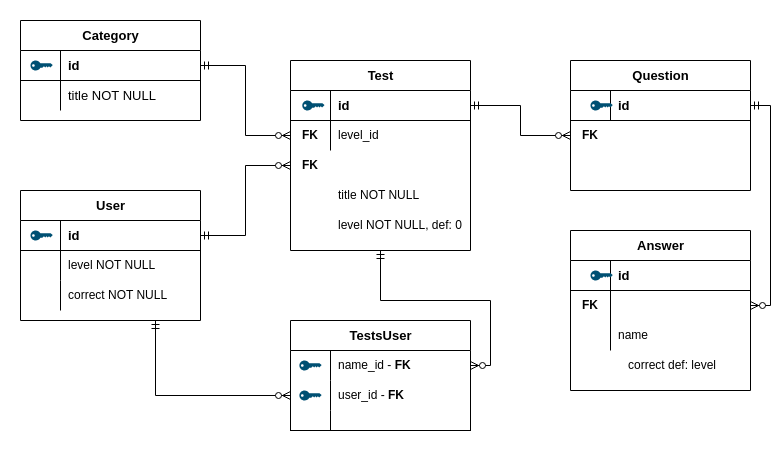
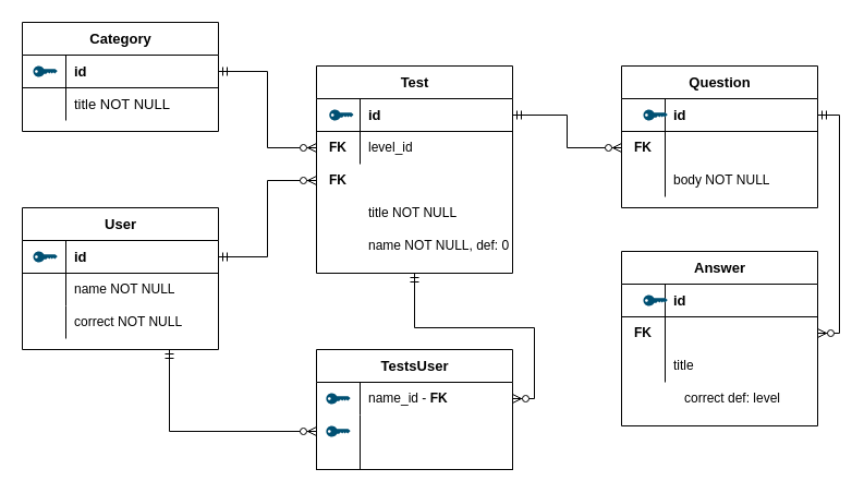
+ <mxCell id="48" value="body NOT NULL" style="shape=partialRectangle;html=1;whiteSpace=wrap;connectable=0;fillColor=none;top=0;left=0;bottom=0;right=0;align=left;spacingLeft=6;overflow=hidden;" vertex="1" parent="46"><mxGeometry x="40" width="140" height="30" as="geometry" /></mxCell>
- <mxCell id="64" value="level NOT NULL, def: 0" style="shape=partialRectangle;html=1;whiteSpace=wrap;connectable=0;fillColor=none;top=0;left=0;bottom=0;right=0;align=left;spacingLeft=6;overflow=hidden;" vertex="1" parent="1"><mxGeometry x="330" y="210" width="140" height="30" as="geometry" /></mxCell>
+ <mxCell id="64" value="name NOT NULL, def: 0" style="shape=partialRectangle;html=1;whiteSpace=wrap;connectable=0;fillColor=none;top=0;left=0;bottom=0;right=0;align=left;spacingLeft=6;overflow=hidden;" vertex="1" parent="1"><mxGeometry x="330" y="210" width="140" height="30" as="geometry" /></mxCell>
- <mxCell id="26" value="level NOT NULL" style="shape=partialRectangle;html=1;whiteSpace=wrap;connectable=0;fillColor=none;top=0;left=0;bottom=0;right=0;align=left;spacingLeft=6;overflow=hidden;" vertex="1" parent="24"><mxGeometry x="40" width="140" height="30" as="geometry" /></mxCell>
+ <mxCell id="26" value="name NOT NULL" style="shape=partialRectangle;html=1;whiteSpace=wrap;connectable=0;fillColor=none;top=0;left=0;bottom=0;right=0;align=left;spacingLeft=6;overflow=hidden;" vertex="1" parent="24"><mxGeometry x="40" width="140" height="30" as="geometry" /></mxCell>
- <mxCell id="57" value="name" style="shape=partialRectangle;html=1;whiteSpace=wrap;connectable=0;fillColor=none;top=0;left=0;bottom=0;right=0;align=left;spacingLeft=6;overflow=hidden;" vertex="1" parent="55"><mxGeometry x="40" width="140" height="30" as="geometry" /></mxCell>
+ <mxCell id="57" value="title" style="shape=partialRectangle;html=1;whiteSpace=wrap;connectable=0;fillColor=none;top=0;left=0;bottom=0;right=0;align=left;spacingLeft=6;overflow=hidden;" vertex="1" parent="55"><mxGeometry x="40" width="140" height="30" as="geometry" /></mxCell>
- <mxCell id="36" value="user_id - &lt;b&gt;FK&lt;/b&gt;" style="shape=partialRectangle;html=1;whiteSpace=wrap;connectable=0;fillColor=none;top=0;left=0;bottom=0;right=0;align=left;spacingLeft=6;overflow=hidden;" vertex="1" parent="34"><mxGeometry x="40" width="140" height="30" as="geometry" /></mxCell>
